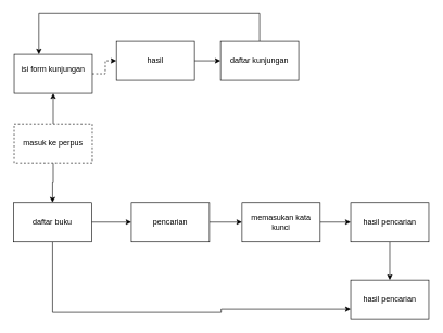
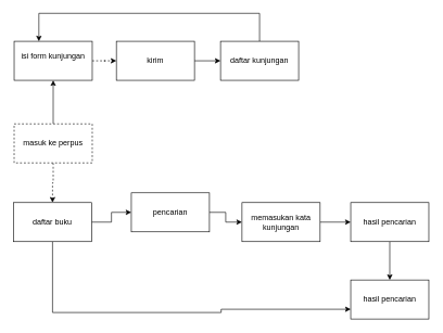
- <mxCell id="17" value="hasil" style="rounded=0;whiteSpace=wrap;html=1;" vertex="1" parent="1"><mxGeometry x="178" y="63" width="120" height="60" as="geometry" /></mxCell>
+ <mxCell id="17" value="kirim" style="rounded=0;whiteSpace=wrap;html=1;" vertex="1" parent="1"><mxGeometry x="178" y="63" width="120" height="60" as="geometry" /></mxCell>
- <mxCell id="6" value="isi form kunjungan&lt;br&gt;&lt;br&gt;" style="rounded=0;whiteSpace=wrap;html=1;" vertex="1" parent="1"><mxGeometry x="21" y="83" width="120" height="60" as="geometry" /></mxCell>
+ <mxCell id="6" value="isi form kunjungan&lt;br&gt;&lt;br&gt;" style="rounded=0;whiteSpace=wrap;html=1;" vertex="1" parent="1"><mxGeometry x="21" y="63" width="120" height="60" as="geometry" /></mxCell>
- <mxCell id="2" style="edgeStyle=orthogonalEdgeStyle;rounded=0;orthogonalLoop=1;jettySize=auto;html=1;entryX=0.5;entryY=0;entryDx=0;entryDy=0;" edge="1" parent="1" source="4" target="9"><mxGeometry relative="1" as="geometry" /></mxCell>
+ <mxCell id="2" style="edgeStyle=orthogonalEdgeStyle;rounded=0;orthogonalLoop=1;jettySize=auto;html=1;entryX=0.5;entryY=0;entryDx=0;entryDy=0;dashed=1;" edge="1" parent="1" source="4" target="9"><mxGeometry relative="1" as="geometry" /></mxCell>
- <mxCell id="11" value="pencarian&lt;br&gt;" style="rounded=0;whiteSpace=wrap;html=1;" vertex="1" parent="1"><mxGeometry x="201" y="311" width="120" height="60" as="geometry" /></mxCell>
+ <mxCell id="11" value="pencarian&lt;br&gt;" style="rounded=0;whiteSpace=wrap;html=1;" vertex="1" parent="1"><mxGeometry x="201" y="296" width="120" height="60" as="geometry" /></mxCell>
- <mxCell id="13" value="memasukan kata kunci&lt;br&gt;" style="rounded=0;whiteSpace=wrap;html=1;" vertex="1" parent="1"><mxGeometry x="371" y="311" width="120" height="60" as="geometry" /></mxCell>
+ <mxCell id="13" value="memasukan kata kunjungan&lt;br&gt;" style="rounded=0;whiteSpace=wrap;html=1;" vertex="1" parent="1"><mxGeometry x="371" y="311" width="120" height="60" as="geometry" /></mxCell>
